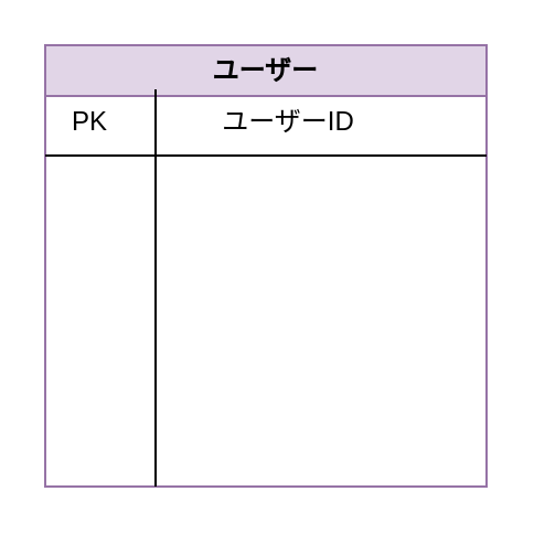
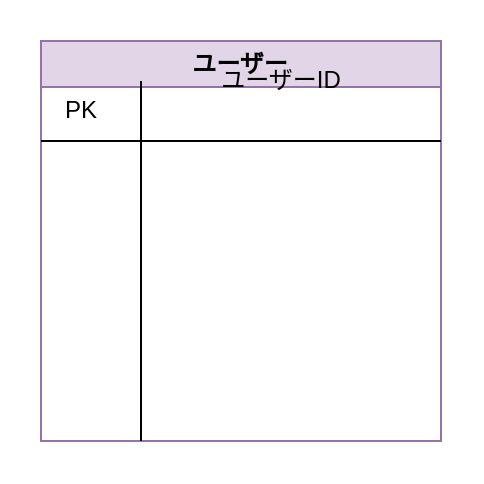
- <mxCell id="6" value="ユーザーID" style="text;html=1;align=center;verticalAlign=middle;resizable=0;points=[];autosize=1;strokeColor=none;fillColor=none;" vertex="1" parent="3"><mxGeometry x="70" y="20" width="80" height="30" as="geometry" /></mxCell>
+ <mxCell id="6" value="ユーザーID" style="text;html=1;align=center;verticalAlign=middle;resizable=0;points=[];autosize=1;strokeColor=none;fillColor=none;" vertex="1" parent="3"><mxGeometry x="80" y="5" width="80" height="30" as="geometry" /></mxCell>
